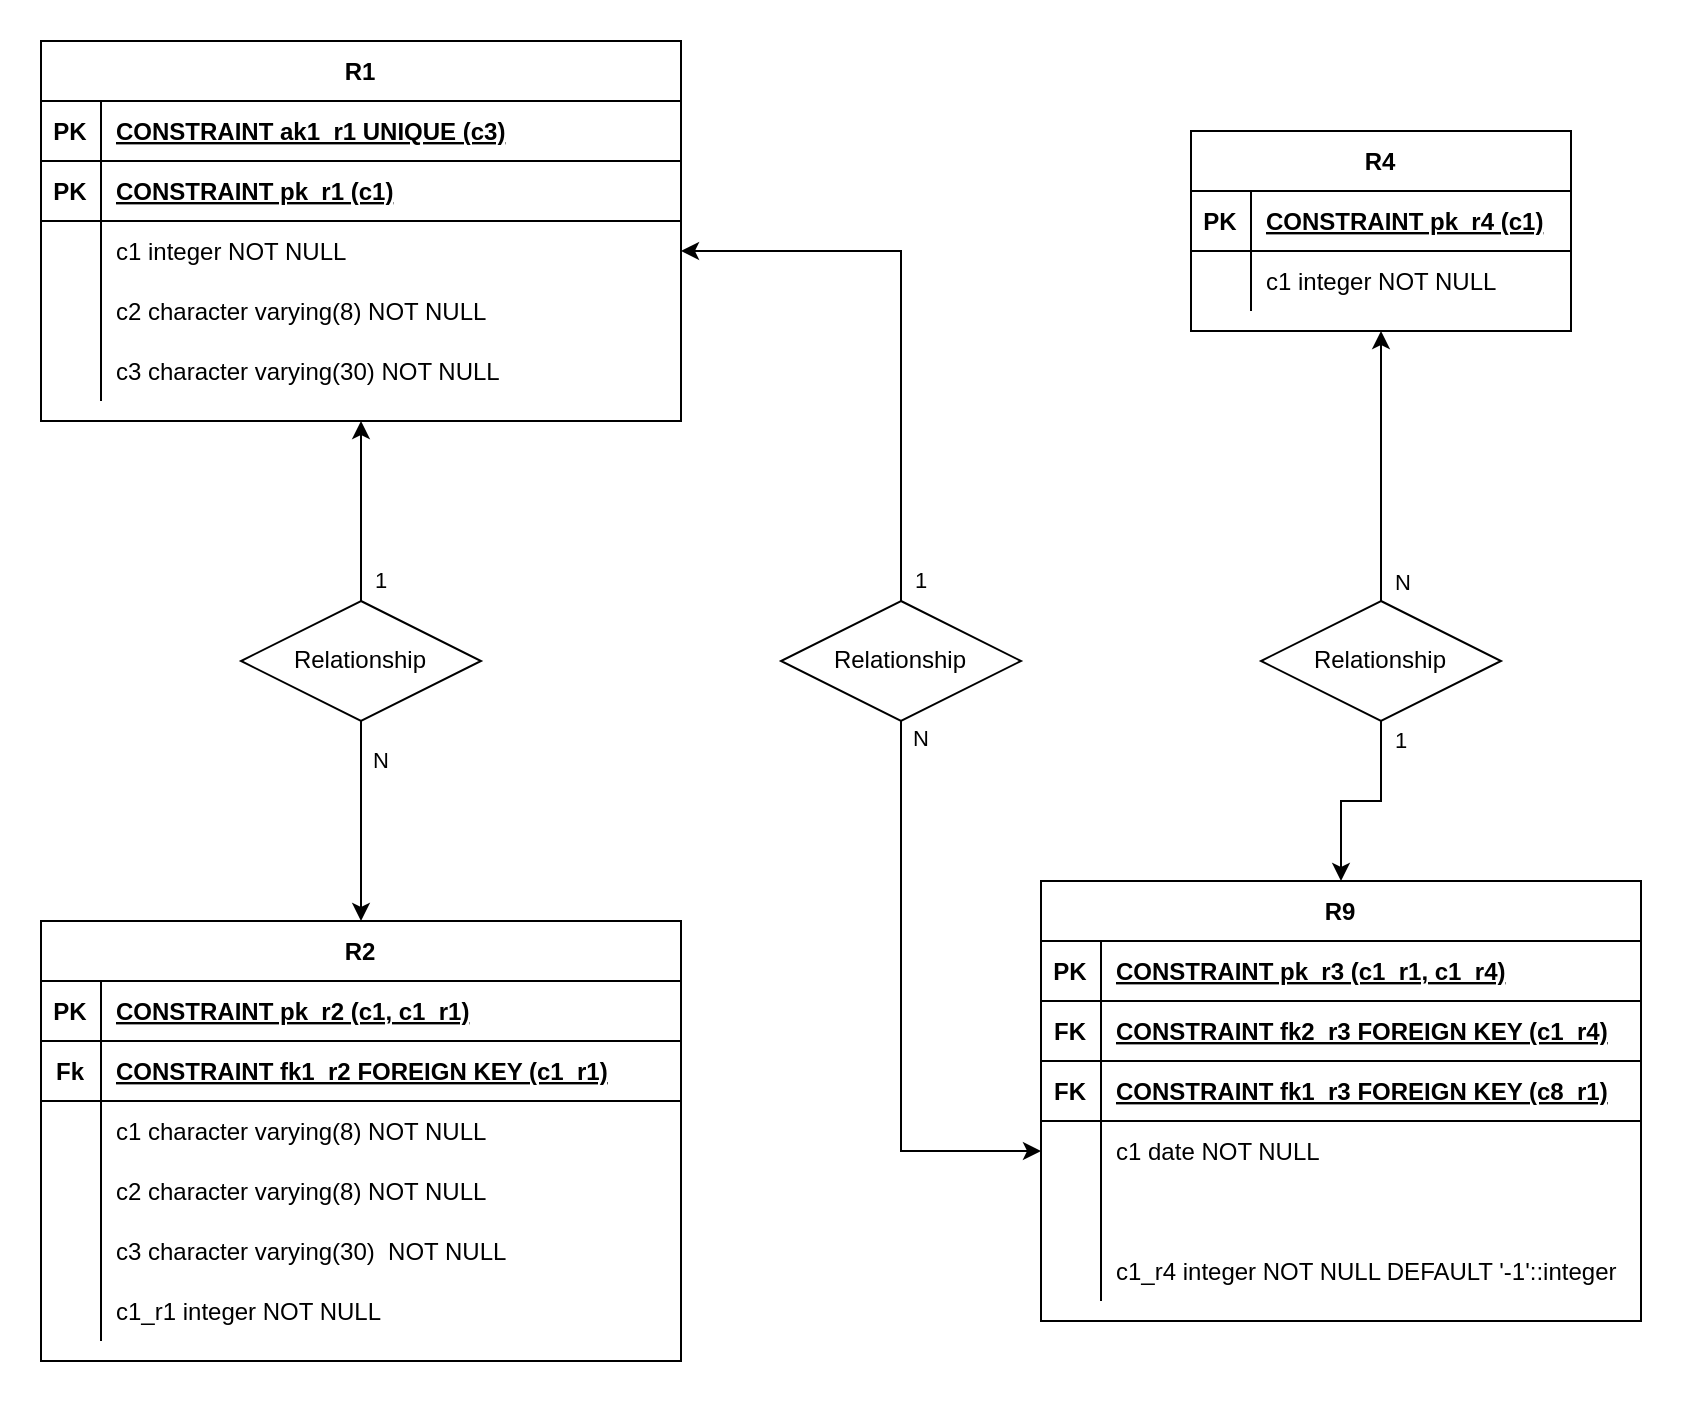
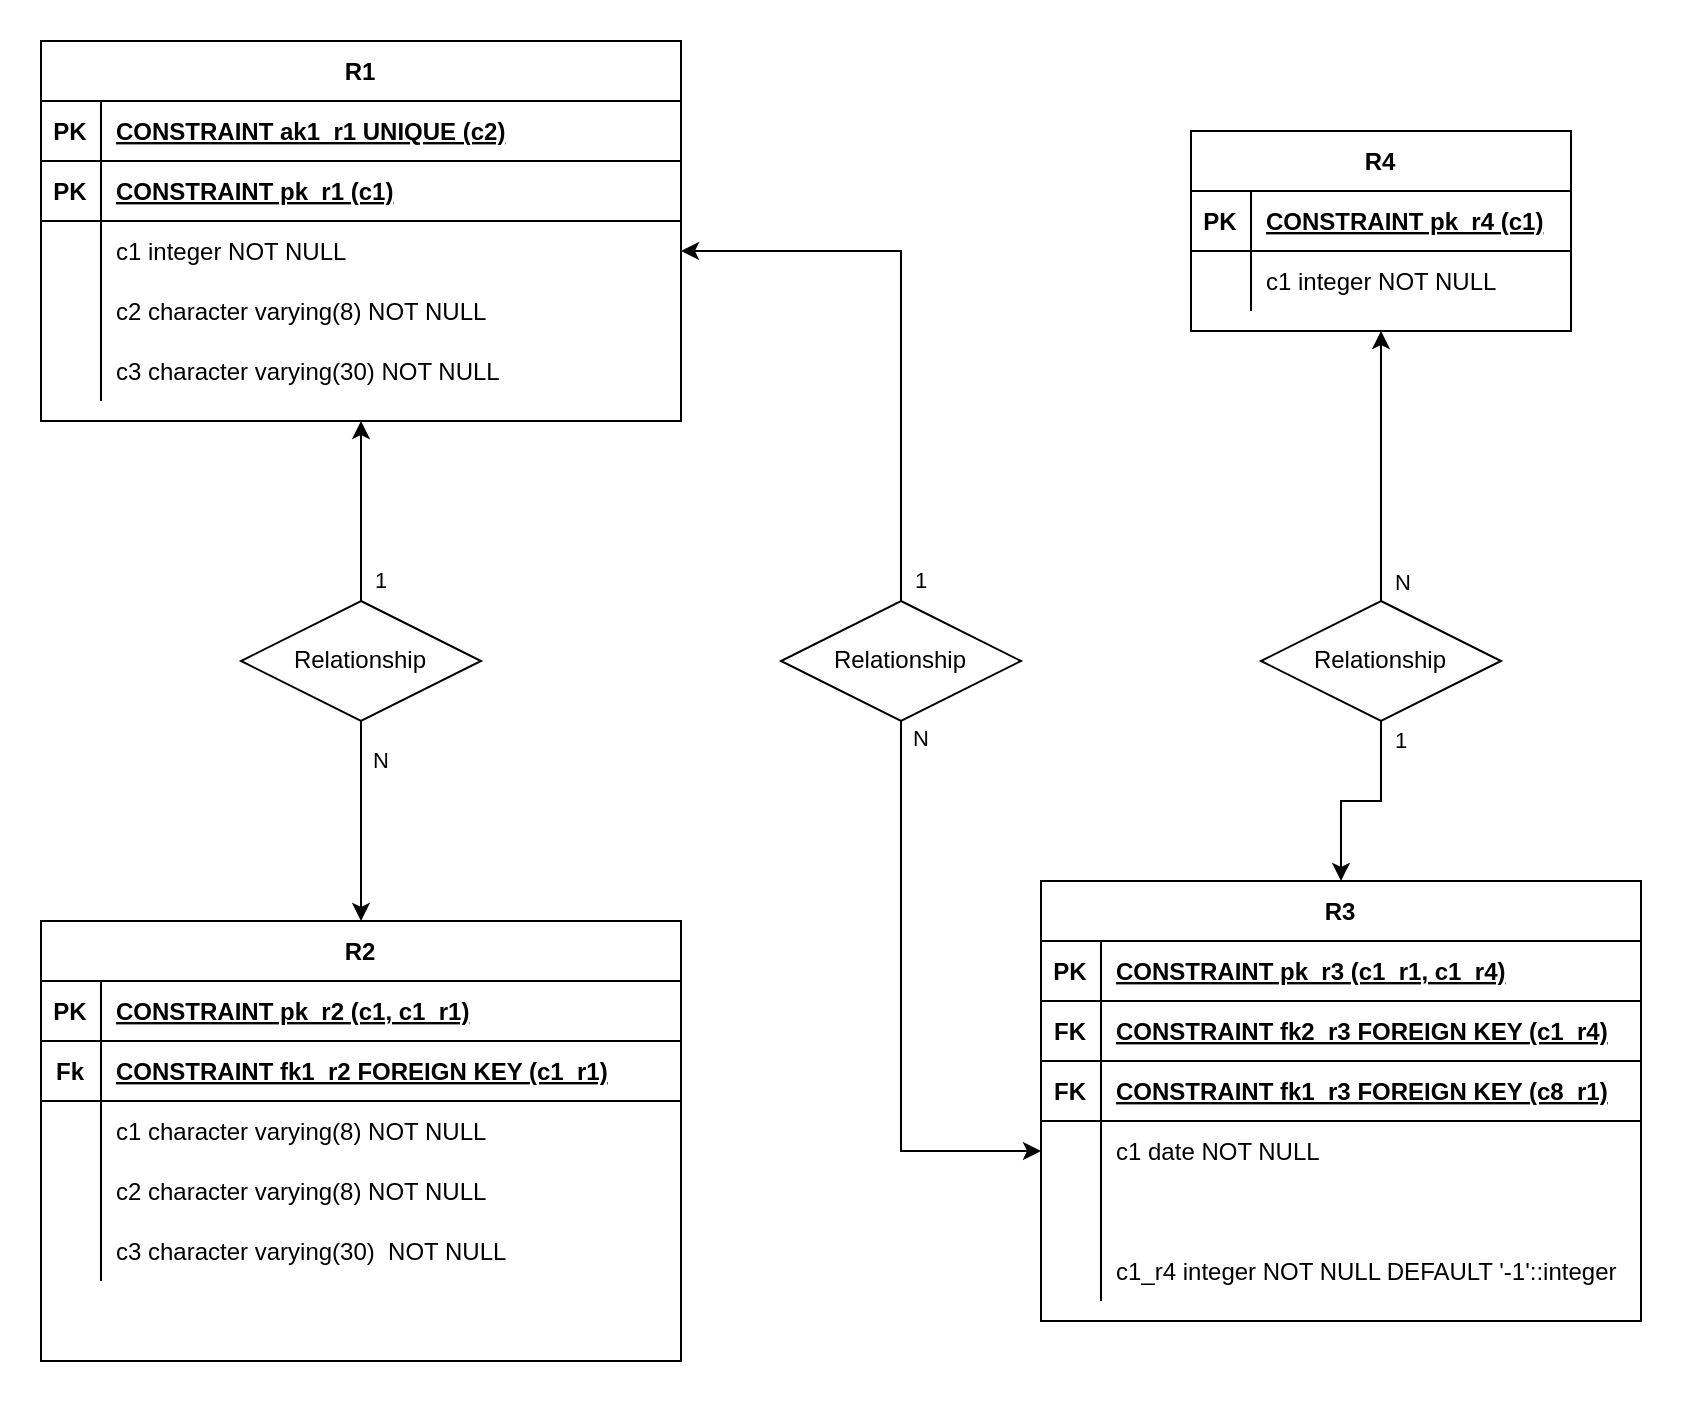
- <mxCell id="5" value="CONSTRAINT ak1_r1 UNIQUE (c3)" style="shape=partialRectangle;overflow=hidden;connectable=0;fillColor=none;top=0;left=0;bottom=0;right=0;align=left;spacingLeft=6;fontStyle=5;" vertex="1" parent="3"><mxGeometry x="30" width="290" height="30" as="geometry"><mxRectangle width="290" height="30" as="alternateBounds" /></mxGeometry></mxCell>
+ <mxCell id="5" value="CONSTRAINT ak1_r1 UNIQUE (c2)" style="shape=partialRectangle;overflow=hidden;connectable=0;fillColor=none;top=0;left=0;bottom=0;right=0;align=left;spacingLeft=6;fontStyle=5;" vertex="1" parent="3"><mxGeometry x="30" width="290" height="30" as="geometry"><mxRectangle width="290" height="30" as="alternateBounds" /></mxGeometry></mxCell>
- <mxCell id="37" value="R9" style="shape=table;startSize=30;container=1;collapsible=1;childLayout=tableLayout;fixedRows=1;rowLines=0;fontStyle=1;align=center;resizeLast=1;" vertex="1" parent="1"><mxGeometry x="520" y="440" width="300" height="220" as="geometry" /></mxCell>
+ <mxCell id="37" value="R3" style="shape=table;startSize=30;container=1;collapsible=1;childLayout=tableLayout;fixedRows=1;rowLines=0;fontStyle=1;align=center;resizeLast=1;" vertex="1" parent="1"><mxGeometry x="520" y="440" width="300" height="220" as="geometry" /></mxCell>
- <mxCell id="36" value="c1_r1 integer NOT NULL" style="shape=partialRectangle;overflow=hidden;connectable=0;fillColor=none;top=0;left=0;bottom=0;right=0;align=left;spacingLeft=6;" vertex="1" parent="34"><mxGeometry x="30" width="290" height="30" as="geometry"><mxRectangle width="290" height="30" as="alternateBounds" /></mxGeometry></mxCell>
